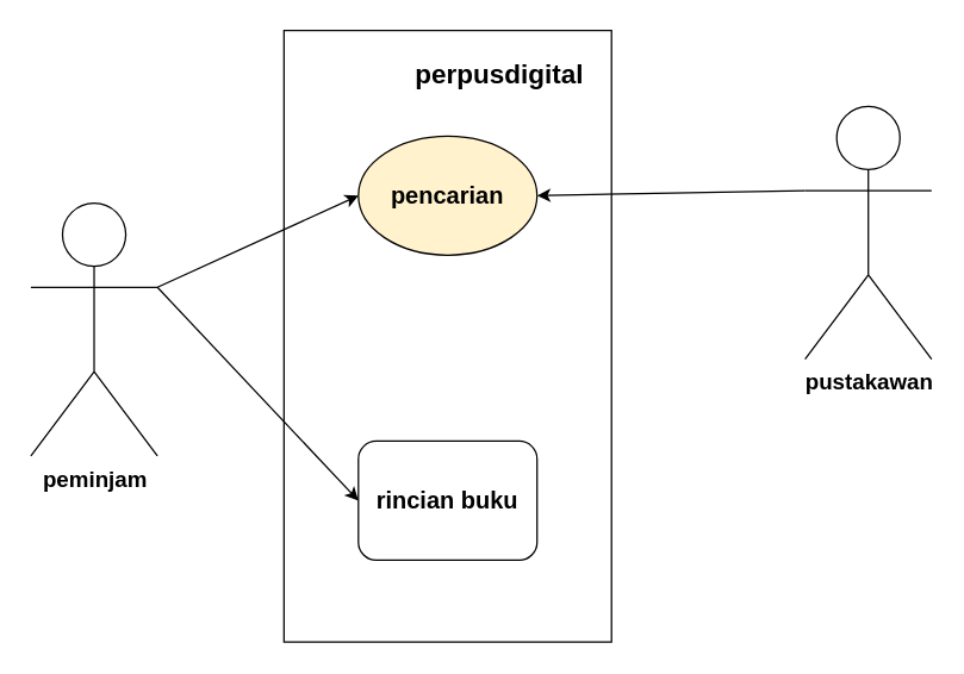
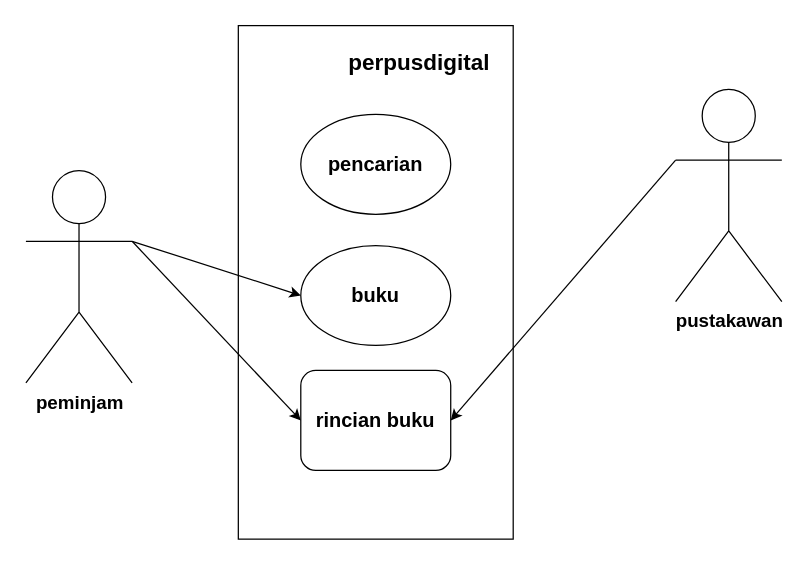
- <mxCell id="13" value="" style="endArrow=classic;html=1;rounded=0;entryX=1;entryY=0.5;entryDx=0;entryDy=0;exitX=0;exitY=0.333;exitDx=0;exitDy=0;exitPerimeter=0;" edge="1" parent="1" source="3" target="5"><mxGeometry width="50" height="50" relative="1" as="geometry"><mxPoint x="550" y="203" as="sourcePoint" /><mxPoint x="370" y="346" as="targetPoint" /></mxGeometry></mxCell>
- <mxCell id="5" value="&lt;b&gt;&lt;font style=&quot;font-size: 16px;&quot;&gt;pencarian&lt;/font&gt;&lt;/b&gt;" style="ellipse;whiteSpace=wrap;html=1;fillColor=#fff2cc;" vertex="1" parent="1"><mxGeometry x="240" y="91" width="120" height="80" as="geometry" /></mxCell>
+ <mxCell id="5" value="&lt;b&gt;&lt;font style=&quot;font-size: 16px;&quot;&gt;pencarian&lt;/font&gt;&lt;/b&gt;" style="ellipse;whiteSpace=wrap;html=1;" vertex="1" parent="1"><mxGeometry x="240" y="91" width="120" height="80" as="geometry" /></mxCell>
- <mxCell id="9" value="" style="endArrow=classic;html=1;rounded=0;exitX=1;exitY=0.333;exitDx=0;exitDy=0;exitPerimeter=0;entryX=0;entryY=0.5;entryDx=0;entryDy=0;" edge="1" parent="1" source="2" target="5"><mxGeometry width="50" height="50" relative="1" as="geometry"><mxPoint x="290" y="316" as="sourcePoint" /><mxPoint x="340" y="266" as="targetPoint" /></mxGeometry></mxCell>
+ <mxCell id="10" value="" style="endArrow=classic;html=1;rounded=0;exitX=1;exitY=0.333;exitDx=0;exitDy=0;exitPerimeter=0;entryX=0;entryY=0.5;entryDx=0;entryDy=0;" edge="1" parent="1" source="2" target="6"><mxGeometry width="50" height="50" relative="1" as="geometry"><mxPoint x="115" y="203" as="sourcePoint" /><mxPoint x="250" y="141" as="targetPoint" /></mxGeometry></mxCell>
+ <mxCell id="12" value="" style="endArrow=classic;html=1;rounded=0;entryX=1;entryY=0.5;entryDx=0;entryDy=0;exitX=0;exitY=0.333;exitDx=0;exitDy=0;exitPerimeter=0;" edge="1" parent="1" source="3" target="7"><mxGeometry width="50" height="50" relative="1" as="geometry"><mxPoint x="115" y="203" as="sourcePoint" /><mxPoint x="250" y="346" as="targetPoint" /></mxGeometry></mxCell>
+ <mxCell id="6" value="&lt;b&gt;&lt;font style=&quot;font-size: 16px;&quot;&gt;buku&lt;/font&gt;&lt;/b&gt;" style="ellipse;whiteSpace=wrap;html=1;" vertex="1" parent="1"><mxGeometry x="240" y="196" width="120" height="80" as="geometry" /></mxCell>
